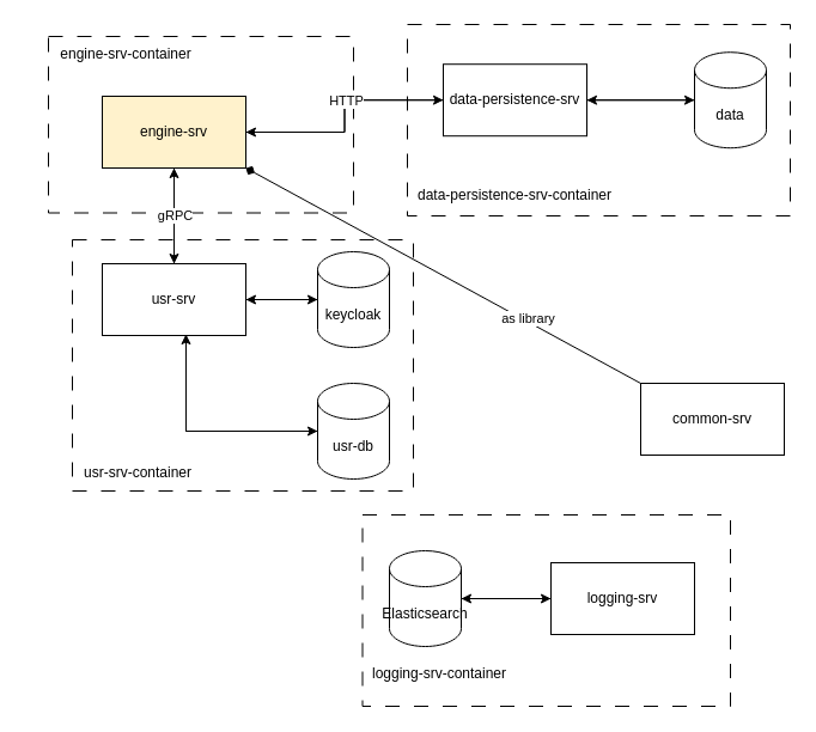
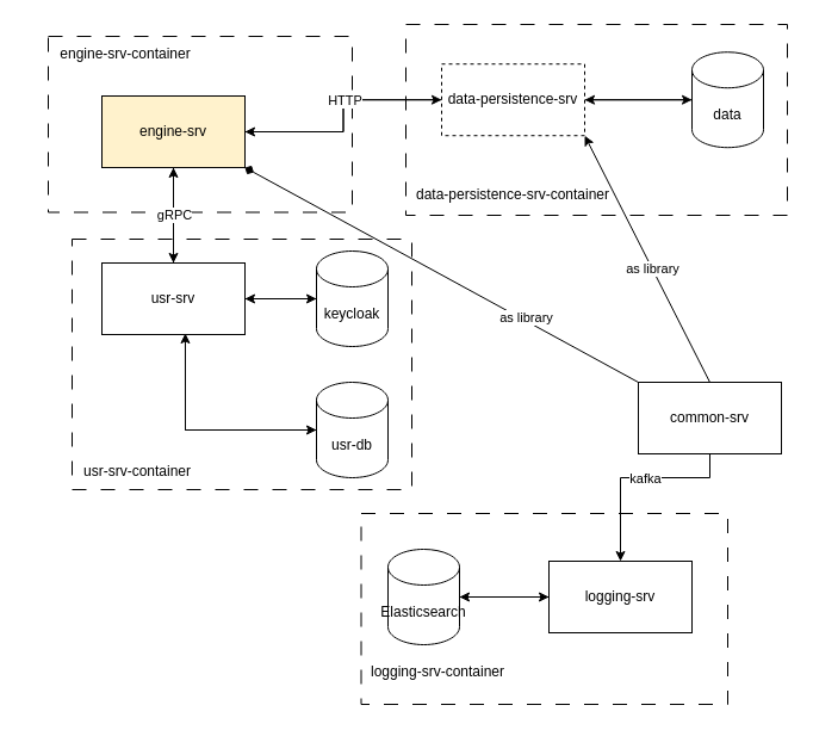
- <mxCell id="21" value="data-persistence-srv" style="rounded=0;whiteSpace=wrap;html=1;" parent="1" vertex="1"><mxGeometry x="370" y="53.21" width="120" height="60" as="geometry" /></mxCell>
+ <mxCell id="21" value="data-persistence-srv" style="rounded=0;whiteSpace=wrap;html=1;dashed=1;" parent="1" vertex="1"><mxGeometry x="370" y="53.21" width="120" height="60" as="geometry" /></mxCell>
+ <mxCell id="27" value="" style="endArrow=classic;html=1;rounded=0;exitX=0.5;exitY=0;exitDx=0;exitDy=0;entryX=1;entryY=1;entryDx=0;entryDy=0;" edge="1" parent="1" source="26" target="21"><mxGeometry width="50" height="50" relative="1" as="geometry"><mxPoint x="225" y="510" as="sourcePoint" /><mxPoint x="275" y="460" as="targetPoint" /></mxGeometry></mxCell>
+ <mxCell id="28" value="as library" style="edgeLabel;html=1;align=center;verticalAlign=middle;resizable=0;points=[];" vertex="1" connectable="0" parent="27"><mxGeometry x="-0.08" relative="1" as="geometry"><mxPoint as="offset" /></mxGeometry></mxCell>
+ <mxCell id="24" style="edgeStyle=orthogonalEdgeStyle;rounded=0;orthogonalLoop=1;jettySize=auto;html=1;" edge="1" parent="1" source="26" target="35"><mxGeometry relative="1" as="geometry"><Array as="points"><mxPoint x="595" y="400" /><mxPoint x="520" y="400" /></Array></mxGeometry></mxCell>
+ <mxCell id="25" value="kafka" style="edgeLabel;html=1;align=center;verticalAlign=middle;resizable=0;points=[];" vertex="1" connectable="0" parent="24"><mxGeometry x="-0.176" relative="1" as="geometry"><mxPoint x="-7" as="offset" /></mxGeometry></mxCell>
